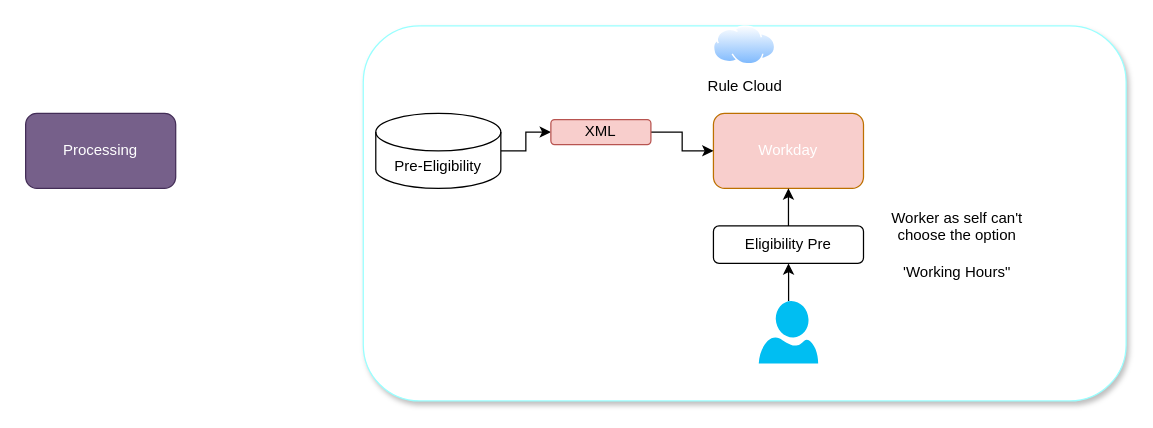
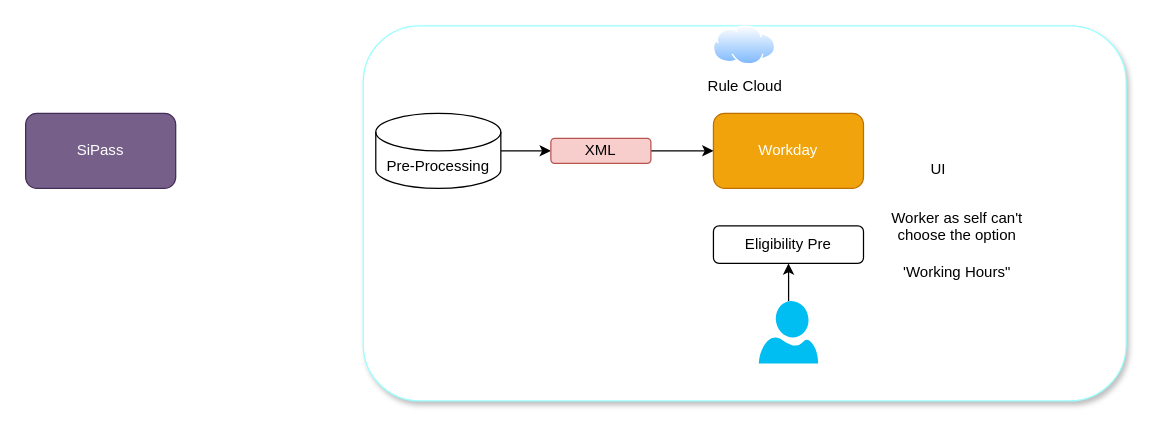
- <mxCell id="8" value="XML" style="rounded=1;whiteSpace=wrap;html=1;fillColor=#f8cecc;strokeColor=#b85450;" vertex="1" parent="1"><mxGeometry x="440" y="95" width="80" height="20" as="geometry" /></mxCell>
+ <mxCell id="8" value="XML" style="rounded=1;whiteSpace=wrap;html=1;fillColor=#f8cecc;strokeColor=#b85450;" vertex="1" parent="1"><mxGeometry x="440" y="110" width="80" height="20" as="geometry" /></mxCell>
- <mxCell id="3" value="Processing" style="rounded=1;whiteSpace=wrap;html=1;fillColor=#76608a;fontColor=#ffffff;strokeColor=#432D57;" vertex="1" parent="1"><mxGeometry x="20" y="90" width="120" height="60" as="geometry" /></mxCell>
+ <mxCell id="3" value="SiPass" style="rounded=1;whiteSpace=wrap;html=1;fillColor=#76608a;fontColor=#ffffff;strokeColor=#432D57;" vertex="1" parent="1"><mxGeometry x="20" y="90" width="120" height="60" as="geometry" /></mxCell>
- <mxCell id="4" value="&lt;font color=&quot;#ffffff&quot;&gt;Workday&lt;/font&gt;" style="rounded=1;whiteSpace=wrap;html=1;fillColor=#f8cecc;strokeColor=#BD7000;fontColor=#000000;" vertex="1" parent="1"><mxGeometry x="570" y="90" width="120" height="60" as="geometry" /></mxCell>
+ <mxCell id="4" value="&lt;font color=&quot;#ffffff&quot;&gt;Workday&lt;/font&gt;" style="rounded=1;whiteSpace=wrap;html=1;fillColor=#f0a30a;strokeColor=#BD7000;fontColor=#000000;" vertex="1" parent="1"><mxGeometry x="570" y="90" width="120" height="60" as="geometry" /></mxCell>
- <mxCell id="6" value="Pre-Eligibility" style="shape=cylinder3;whiteSpace=wrap;html=1;boundedLbl=1;backgroundOutline=1;size=15;" vertex="1" parent="1"><mxGeometry x="300" y="90" width="100" height="60" as="geometry" /></mxCell>
+ <mxCell id="6" value="Pre-Processing" style="shape=cylinder3;whiteSpace=wrap;html=1;boundedLbl=1;backgroundOutline=1;size=15;" vertex="1" parent="1"><mxGeometry x="300" y="90" width="100" height="60" as="geometry" /></mxCell>
+ <mxCell id="14" value="UI" style="text;html=1;align=center;verticalAlign=middle;whiteSpace=wrap;rounded=0;" vertex="1" parent="1"><mxGeometry x="720" y="120" width="60" height="30" as="geometry" /></mxCell>
- <mxCell id="9" style="edgeStyle=orthogonalEdgeStyle;rounded=0;orthogonalLoop=1;jettySize=auto;html=1;entryX=0.5;entryY=1;entryDx=0;entryDy=0;" edge="1" parent="1" source="10" target="4"><mxGeometry relative="1" as="geometry" /></mxCell>
